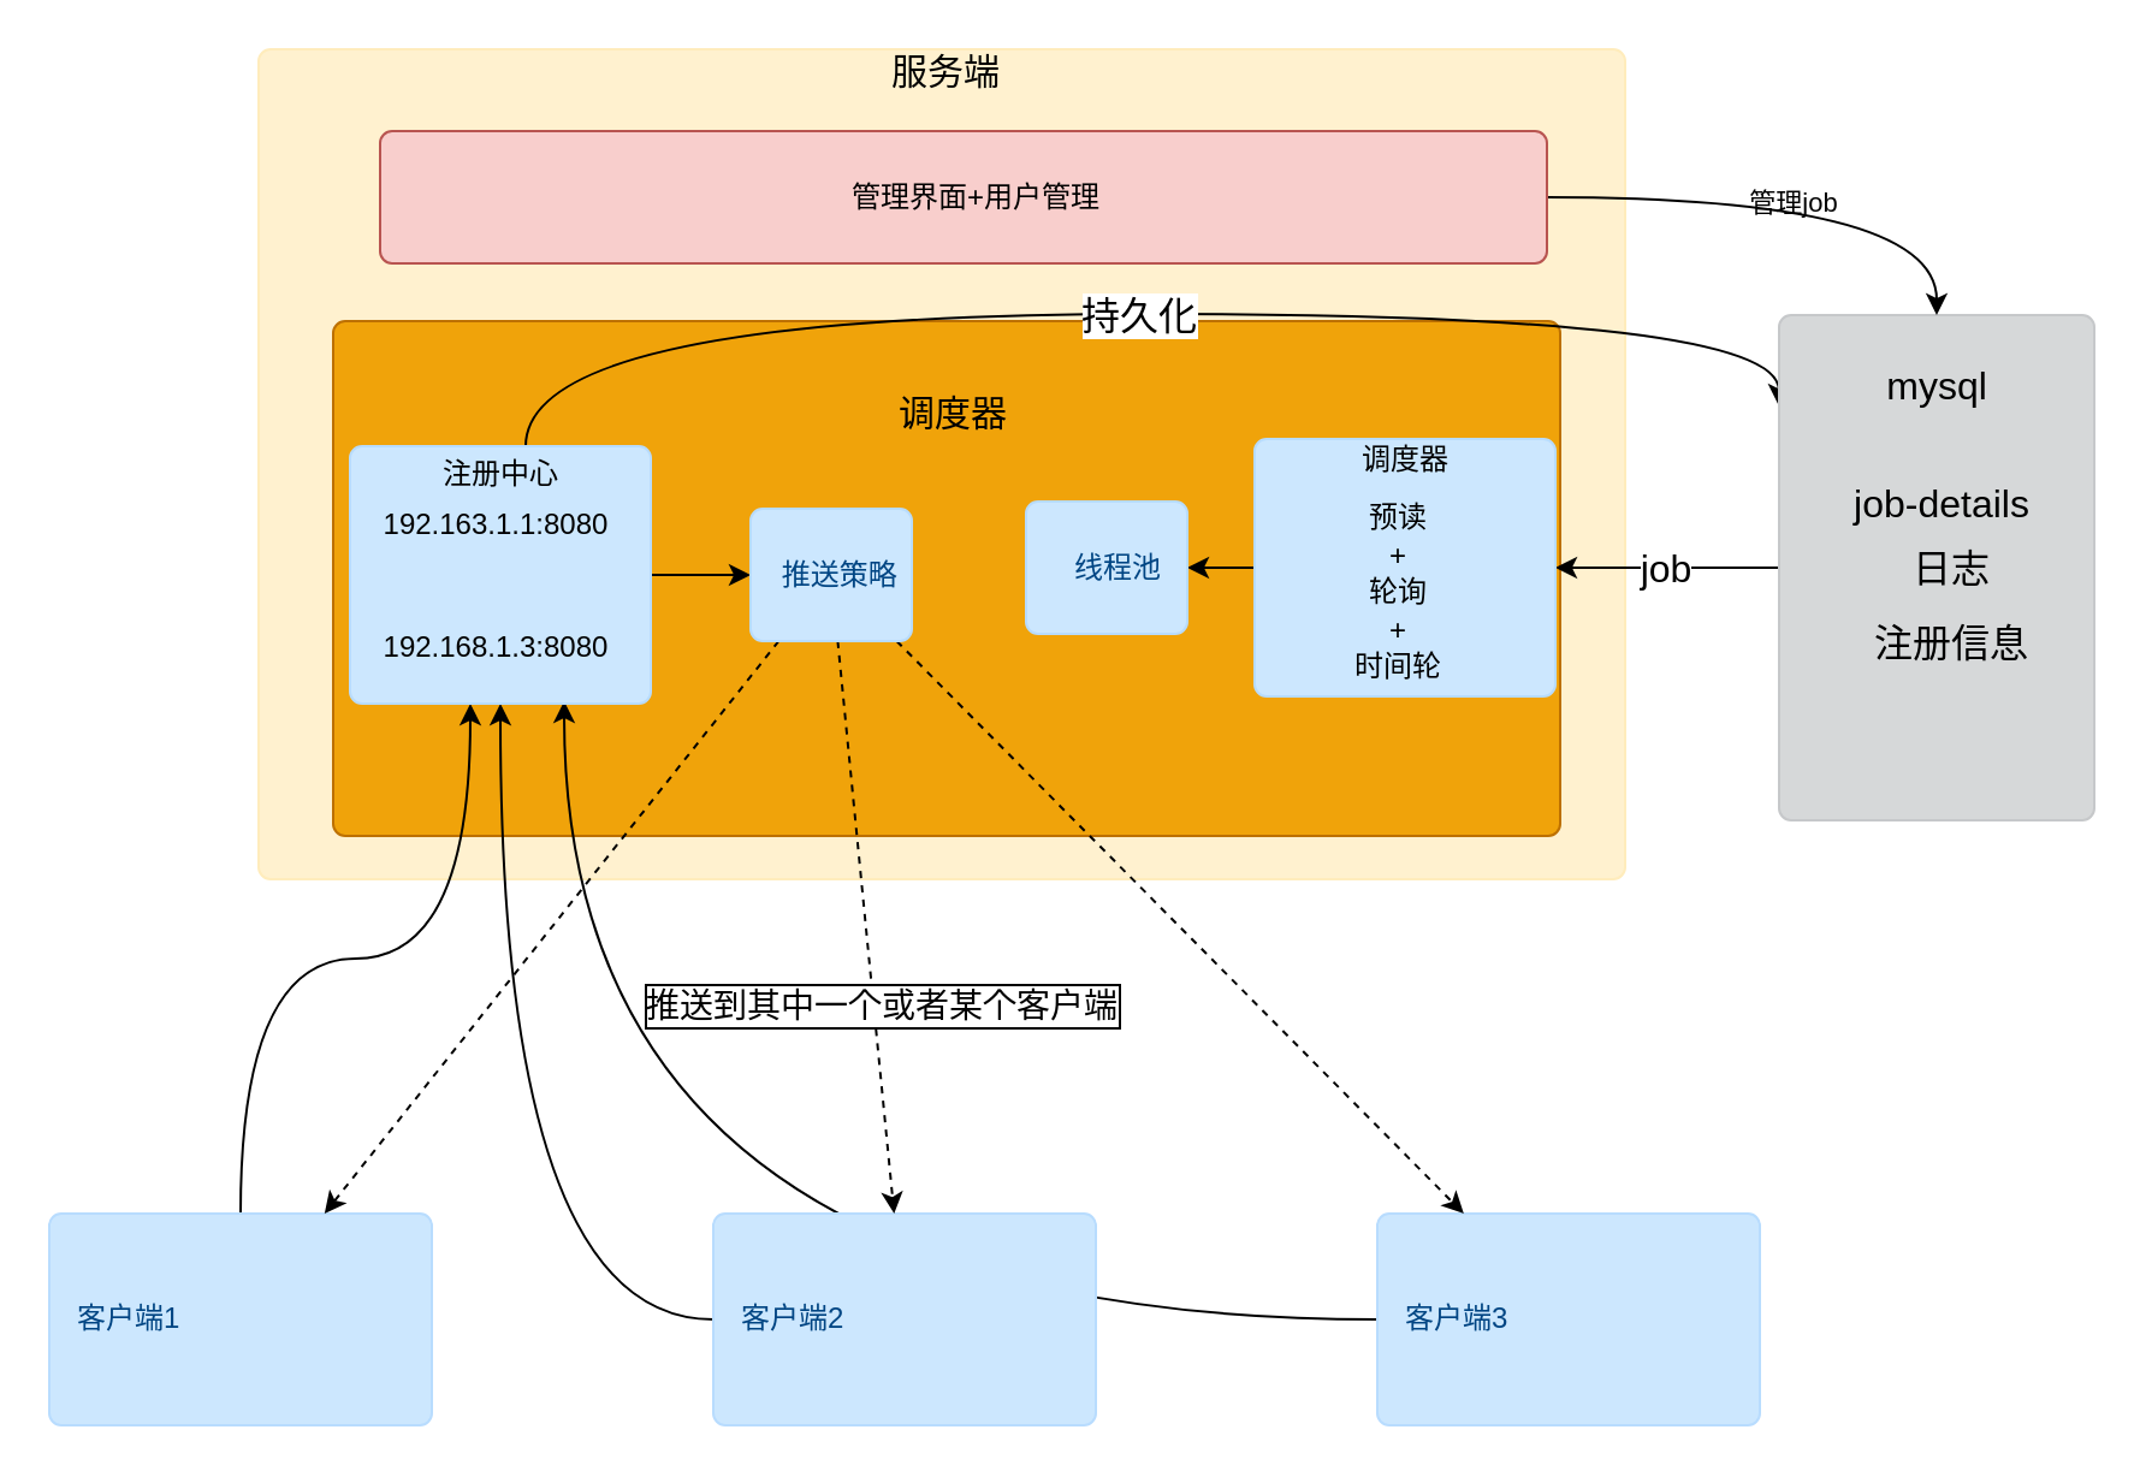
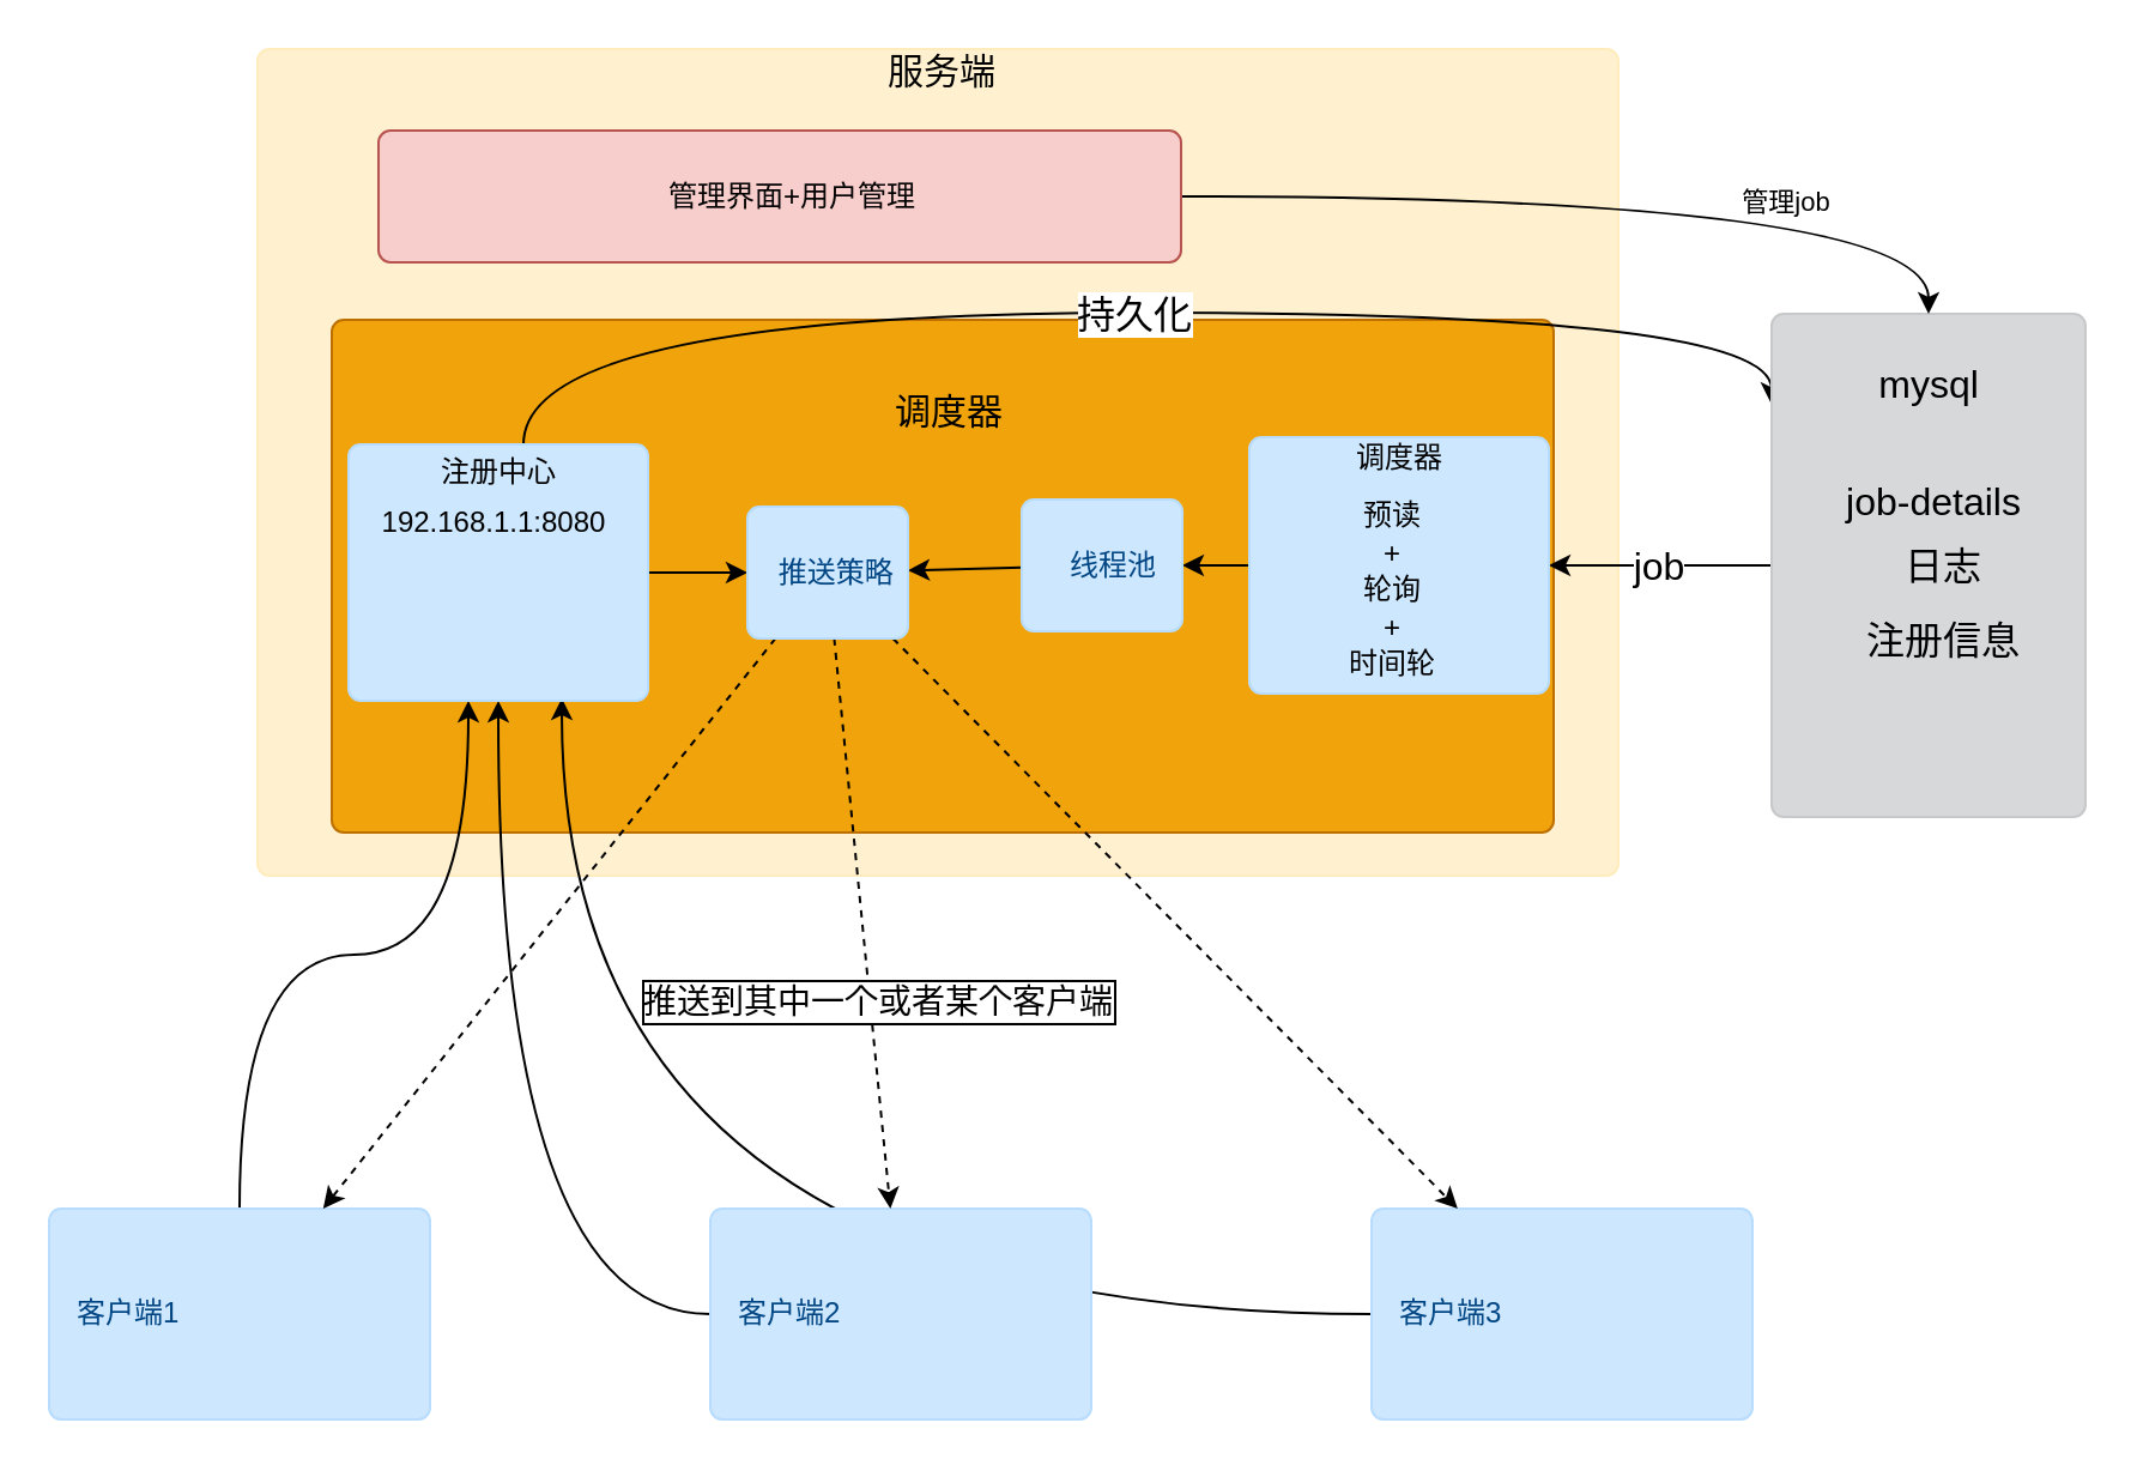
- <mxCell id="37" value="管理界面+用户管理" style="html=1;shadow=0;dashed=0;shape=mxgraph.bootstrap.rrect;rSize=5;strokeColor=#b85450;strokeWidth=1;fillColor=#f8cecc;whiteSpace=wrap;align=center;verticalAlign=middle;spacingLeft=10;" parent="1" vertex="1"><mxGeometry x="157.5" y="54" width="485" height="55" as="geometry" /></mxCell>
+ <mxCell id="37" value="管理界面+用户管理" style="html=1;shadow=0;dashed=0;shape=mxgraph.bootstrap.rrect;rSize=5;strokeColor=#b85450;strokeWidth=1;fillColor=#f8cecc;whiteSpace=wrap;align=center;verticalAlign=middle;spacingLeft=10;" parent="1" vertex="1"><mxGeometry x="157.5" y="54" width="335" height="55" as="geometry" /></mxCell>
- <mxCell id="16" value="192.163.1.1:8080" style="text;html=1;strokeColor=none;fillColor=none;align=center;verticalAlign=middle;whiteSpace=wrap;rounded=0;" parent="1" vertex="1"><mxGeometry x="156" y="209" width="100" height="18" as="geometry" /></mxCell>
+ <mxCell id="16" value="192.168.1.1:8080" style="text;html=1;strokeColor=none;fillColor=none;align=center;verticalAlign=middle;whiteSpace=wrap;rounded=0;" parent="1" vertex="1"><mxGeometry x="156" y="209" width="100" height="18" as="geometry" /></mxCell>
+ <mxCell id="29" value="" style="edgeStyle=none;rounded=0;orthogonalLoop=1;jettySize=auto;html=1;fontSize=16;" parent="1" source="30" target="35" edge="1"><mxGeometry relative="1" as="geometry" /></mxCell>
- <mxCell id="17" value="192.168.1.3:8080" style="text;html=1;strokeColor=none;fillColor=none;align=center;verticalAlign=middle;whiteSpace=wrap;rounded=0;" parent="1" vertex="1"><mxGeometry x="156" y="260" width="100" height="18" as="geometry" /></mxCell>
